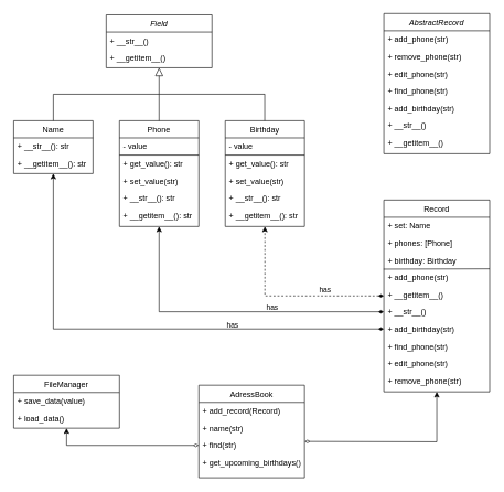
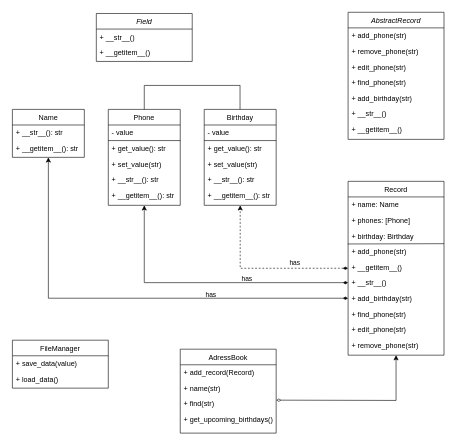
- <mxCell id="8" value="" style="endArrow=block;endSize=10;endFill=0;shadow=0;strokeWidth=1;rounded=0;curved=0;edgeStyle=elbowEdgeStyle;elbow=vertical;" edge="1" parent="1" source="5" target="2"><mxGeometry width="160" relative="1" as="geometry"><mxPoint x="140" y="105" as="sourcePoint" /><mxPoint x="140" y="105" as="targetPoint" /></mxGeometry></mxCell>
- <mxCell id="39" value="+ set: Name" style="text;align=left;verticalAlign=top;spacingLeft=4;spacingRight=4;overflow=hidden;rotatable=0;points=[[0,0.5],[1,0.5]];portConstraint=eastwest;" vertex="1" parent="38"><mxGeometry y="26" width="160" height="26" as="geometry" /></mxCell>
+ <mxCell id="39" value="+ name: Name" style="text;align=left;verticalAlign=top;spacingLeft=4;spacingRight=4;overflow=hidden;rotatable=0;points=[[0,0.5],[1,0.5]];portConstraint=eastwest;" vertex="1" parent="38"><mxGeometry y="26" width="160" height="26" as="geometry" /></mxCell>
- <mxCell id="61" style="edgeStyle=orthogonalEdgeStyle;rounded=0;orthogonalLoop=1;jettySize=auto;html=1;entryX=0.5;entryY=1;entryDx=0;entryDy=0;startArrow=diamondThin;startFill=0;" edge="1" parent="1" source="58" target="52"><mxGeometry relative="1" as="geometry"><mxPoint x="200" y="622" as="targetPoint" /></mxGeometry></mxCell>
